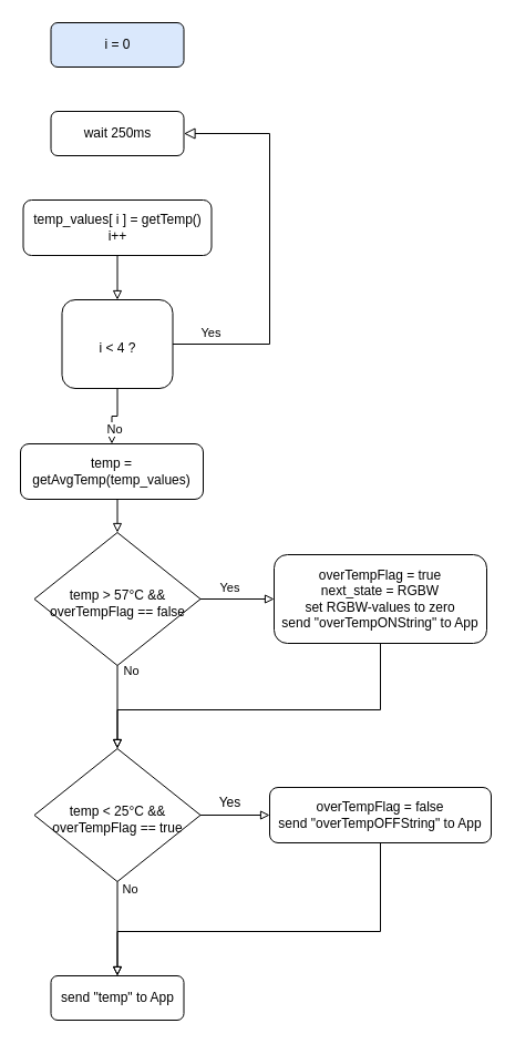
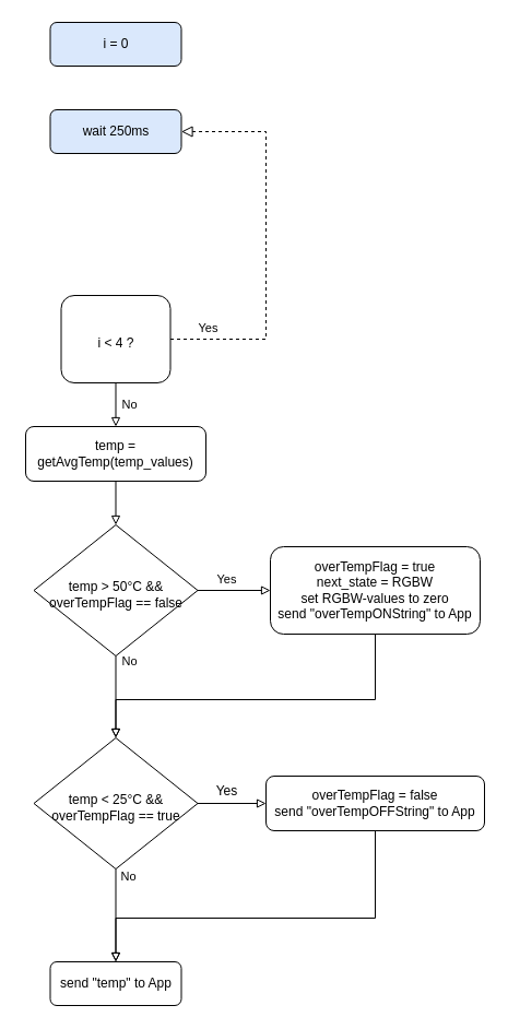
- <mxCell id="8" value="wait 250ms" style="rounded=1;whiteSpace=wrap;html=1;fontSize=12;glass=0;strokeWidth=1;shadow=0;" parent="1" vertex="1"><mxGeometry x="45.5" y="100" width="120" height="40" as="geometry" /></mxCell>
+ <mxCell id="8" value="wait 250ms" style="rounded=1;whiteSpace=wrap;html=1;fontSize=12;glass=0;strokeWidth=1;shadow=0;fillColor=#dae8fc;" parent="1" vertex="1"><mxGeometry x="45.5" y="100" width="120" height="40" as="geometry" /></mxCell>
- <mxCell id="10" value="temp_values[ i ] = getTemp()&lt;br&gt;i++" style="rounded=1;whiteSpace=wrap;html=1;fontSize=12;glass=0;strokeWidth=1;shadow=0;align=center;" parent="1" vertex="1"><mxGeometry x="20.5" y="180" width="170" height="50" as="geometry" /></mxCell>
- <mxCell id="2" value="Yes" style="edgeStyle=orthogonalEdgeStyle;rounded=0;html=1;jettySize=auto;orthogonalLoop=1;fontSize=11;endArrow=block;endFill=0;endSize=8;strokeWidth=1;shadow=0;labelBackgroundColor=none;entryX=1;entryY=0.5;entryDx=0;entryDy=0;exitX=1;exitY=0.5;exitDx=0;exitDy=0;" parent="1" source="4" target="8" edge="1"><mxGeometry x="-0.806" y="10" relative="1" as="geometry"><mxPoint as="offset" /><mxPoint x="243" y="160" as="targetPoint" /><Array as="points"><mxPoint x="243" y="310" /><mxPoint x="243" y="120" /></Array></mxGeometry></mxCell>
+ <mxCell id="2" value="Yes" style="edgeStyle=orthogonalEdgeStyle;rounded=0;html=1;jettySize=auto;orthogonalLoop=1;fontSize=11;endArrow=block;endFill=0;endSize=8;strokeWidth=1;shadow=0;labelBackgroundColor=none;entryX=1;entryY=0.5;entryDx=0;entryDy=0;exitX=1;exitY=0.5;exitDx=0;exitDy=0;dashed=1;" parent="1" source="4" target="8" edge="1"><mxGeometry x="-0.806" y="10" relative="1" as="geometry"><mxPoint as="offset" /><mxPoint x="243" y="160" as="targetPoint" /><Array as="points"><mxPoint x="243" y="310" /><mxPoint x="243" y="120" /></Array></mxGeometry></mxCell>
- <mxCell id="9" style="edgeStyle=orthogonalEdgeStyle;rounded=0;orthogonalLoop=1;jettySize=auto;html=1;exitX=0.5;exitY=1;exitDx=0;exitDy=0;entryX=0.5;entryY=0;entryDx=0;entryDy=0;endArrow=block;endFill=0;" parent="1" source="10" target="4" edge="1"><mxGeometry relative="1" as="geometry" /></mxCell>
- <mxCell id="6" value="temp = getAvgTemp(temp_values)" style="rounded=1;whiteSpace=wrap;html=1;fontSize=12;glass=0;strokeWidth=1;shadow=0;" parent="1" vertex="1"><mxGeometry x="18" y="400" width="165" height="50" as="geometry" /></mxCell>
+ <mxCell id="6" value="temp = getAvgTemp(temp_values)" style="rounded=1;whiteSpace=wrap;html=1;fontSize=12;glass=0;strokeWidth=1;shadow=0;" parent="1" vertex="1"><mxGeometry x="23" y="390" width="165" height="50" as="geometry" /></mxCell>
- <mxCell id="13" value="temp &amp;gt; 57°C &amp;amp;&amp;amp; overTempFlag == false" style="rhombus;whiteSpace=wrap;html=1;shadow=0;fontFamily=Helvetica;fontSize=12;align=center;strokeWidth=1;spacing=6;spacingTop=8;" parent="1" vertex="1"><mxGeometry x="30.5" y="480" width="150" height="120" as="geometry" /></mxCell>
+ <mxCell id="13" value="temp &amp;gt; 50°C &amp;amp;&amp;amp; overTempFlag == false" style="rhombus;whiteSpace=wrap;html=1;shadow=0;fontFamily=Helvetica;fontSize=12;align=center;strokeWidth=1;spacing=6;spacingTop=8;" parent="1" vertex="1"><mxGeometry x="30.5" y="480" width="150" height="120" as="geometry" /></mxCell>
